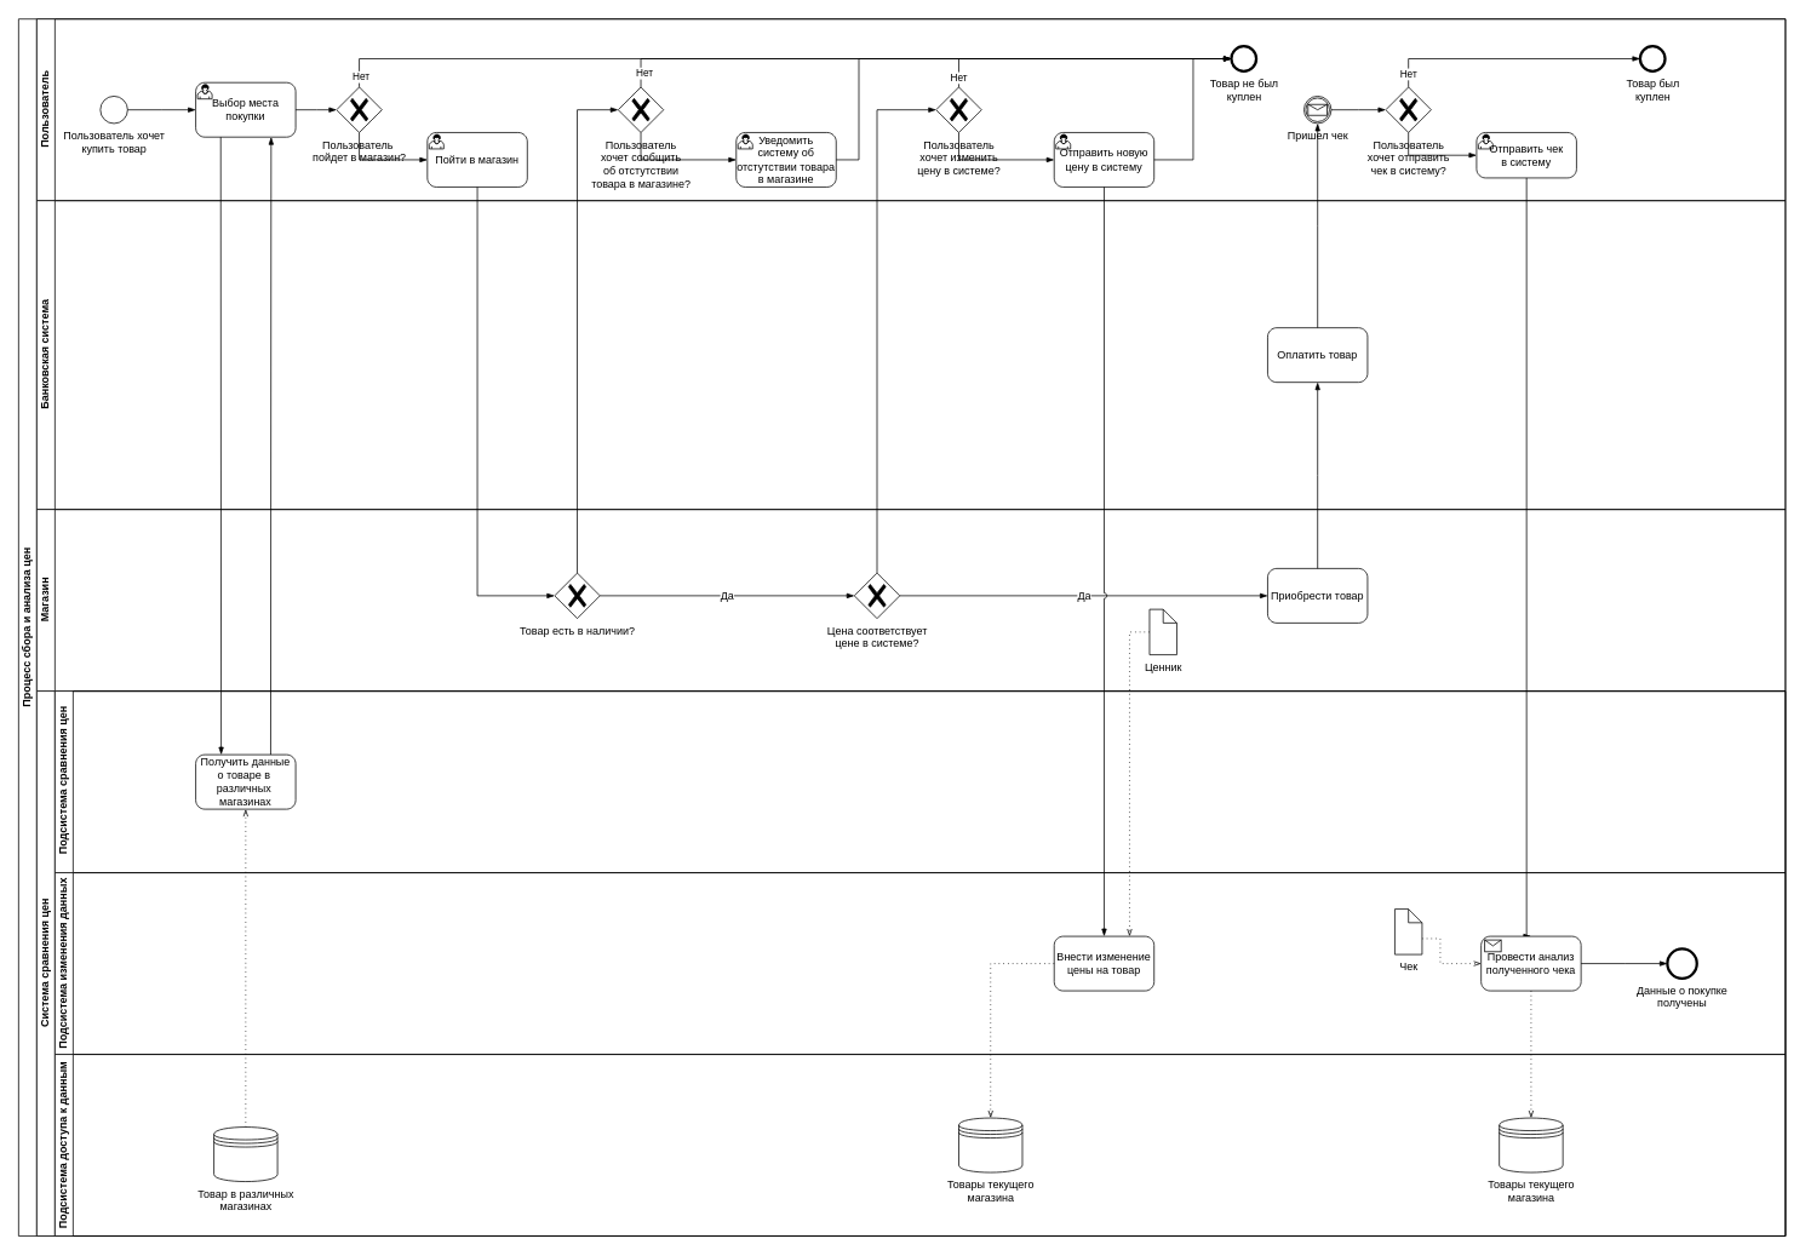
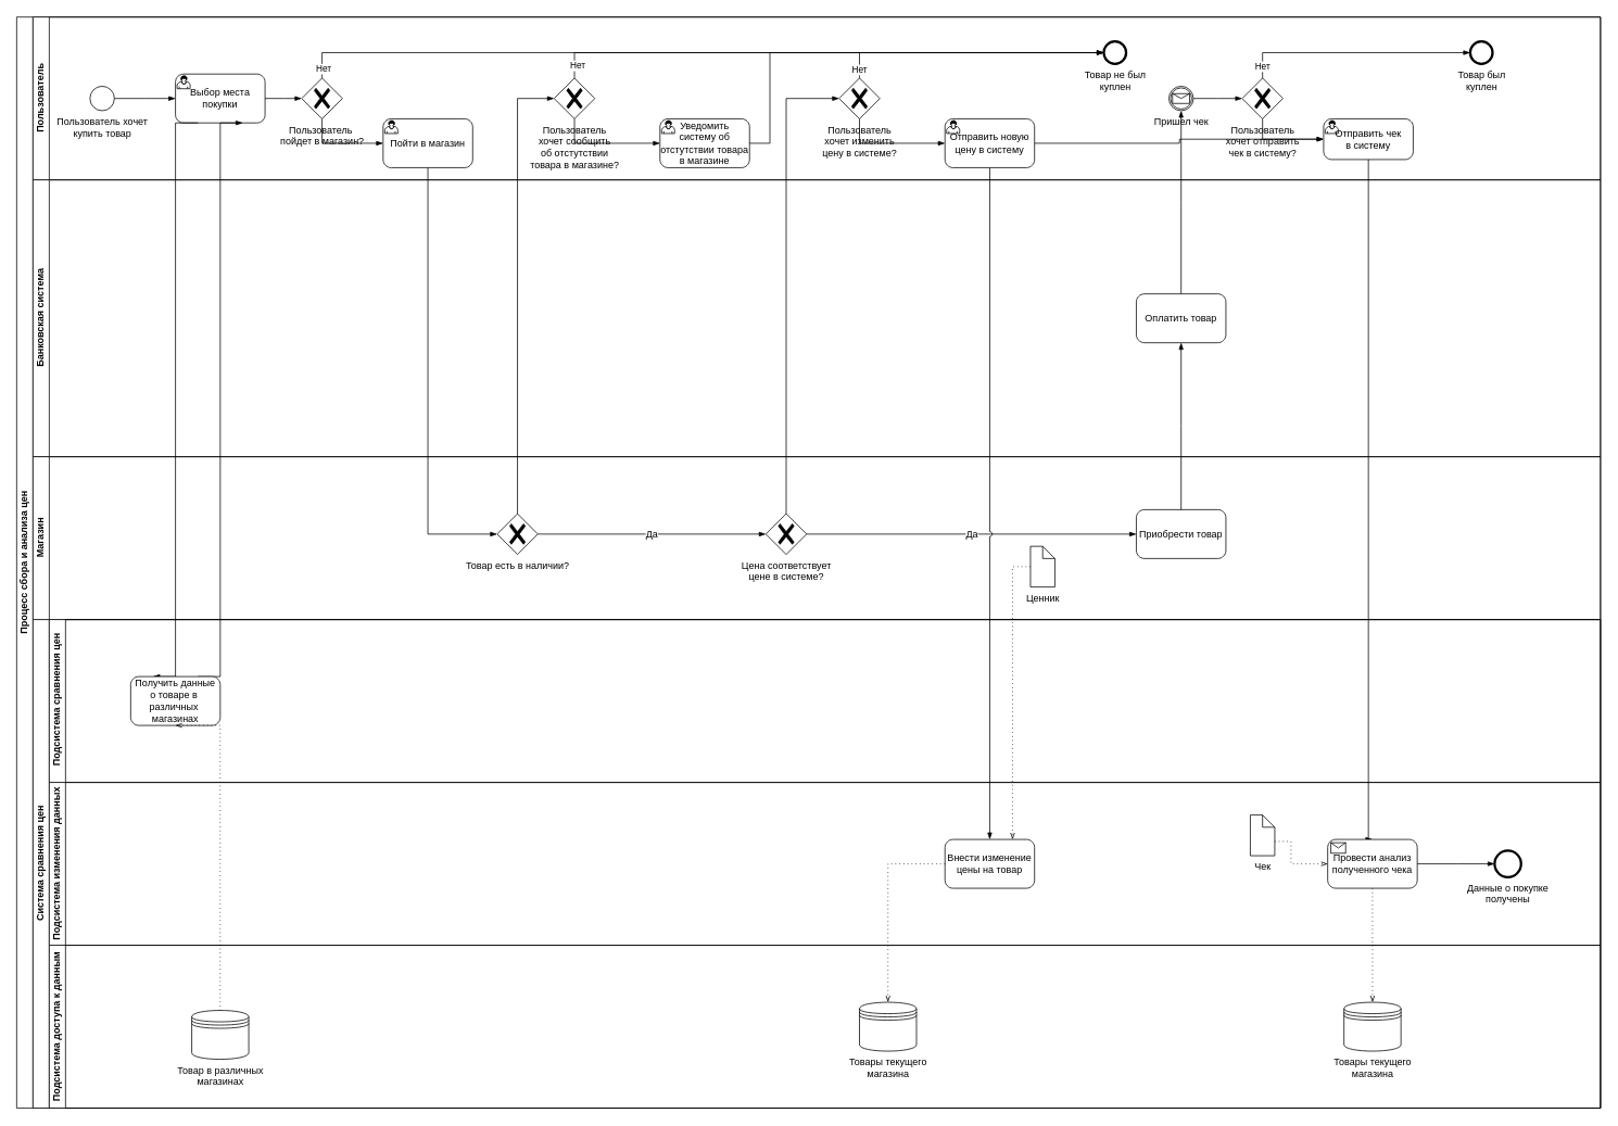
- <mxCell id="24" value="" style="edgeStyle=elbowEdgeStyle;fontSize=12;html=1;endArrow=blockThin;endFill=1;rounded=0;exitX=1;exitY=0.5;exitDx=0;exitDy=0;exitPerimeter=0;entryX=0;entryY=0.5;entryDx=0;entryDy=0;entryPerimeter=0;" parent="3" source="19" target="21" edge="1"><mxGeometry width="160" relative="1" as="geometry"><mxPoint x="935" y="270" as="sourcePoint" /><mxPoint x="1315" y="40" as="targetPoint" /></mxGeometry></mxCell>
+ <mxCell id="24" value="" style="edgeStyle=elbowEdgeStyle;fontSize=12;html=1;endArrow=blockThin;endFill=1;rounded=0;exitX=1;exitY=0.5;exitDx=0;exitDy=0;exitPerimeter=0;" parent="3" source="19" target="29" edge="1"><mxGeometry width="160" relative="1" as="geometry"><mxPoint x="935" y="270" as="sourcePoint" /><mxPoint x="1315" y="40" as="targetPoint" /></mxGeometry></mxCell>
- <mxCell id="55" value="Получить данные&lt;div&gt;о товаре в&amp;nbsp;&lt;/div&gt;&lt;div&gt;различных&amp;nbsp; магазинах&lt;/div&gt;" style="points=[[0.25,0,0],[0.5,0,0],[0.75,0,0],[1,0.25,0],[1,0.5,0],[1,0.75,0],[0.75,1,0],[0.5,1,0],[0.25,1,0],[0,0.75,0],[0,0.5,0],[0,0.25,0]];shape=mxgraph.bpmn.task;whiteSpace=wrap;rectStyle=rounded;size=10;html=1;container=1;expand=0;collapsible=0;taskMarker=abstract;" parent="54" vertex="1"><mxGeometry x="155" y="70" width="110" height="60" as="geometry" /></mxCell>
+ <mxCell id="55" value="Получить данные&lt;div&gt;о товаре в&amp;nbsp;&lt;/div&gt;&lt;div&gt;различных&amp;nbsp; магазинах&lt;/div&gt;" style="points=[[0.25,0,0],[0.5,0,0],[0.75,0,0],[1,0.25,0],[1,0.5,0],[1,0.75,0],[0.75,1,0],[0.5,1,0],[0.25,1,0],[0,0.75,0],[0,0.5,0],[0,0.25,0]];shape=mxgraph.bpmn.task;whiteSpace=wrap;rectStyle=rounded;size=10;html=1;container=1;expand=0;collapsible=0;taskMarker=abstract;" parent="54" vertex="1"><mxGeometry x="100" y="70" width="110" height="60" as="geometry" /></mxCell>
